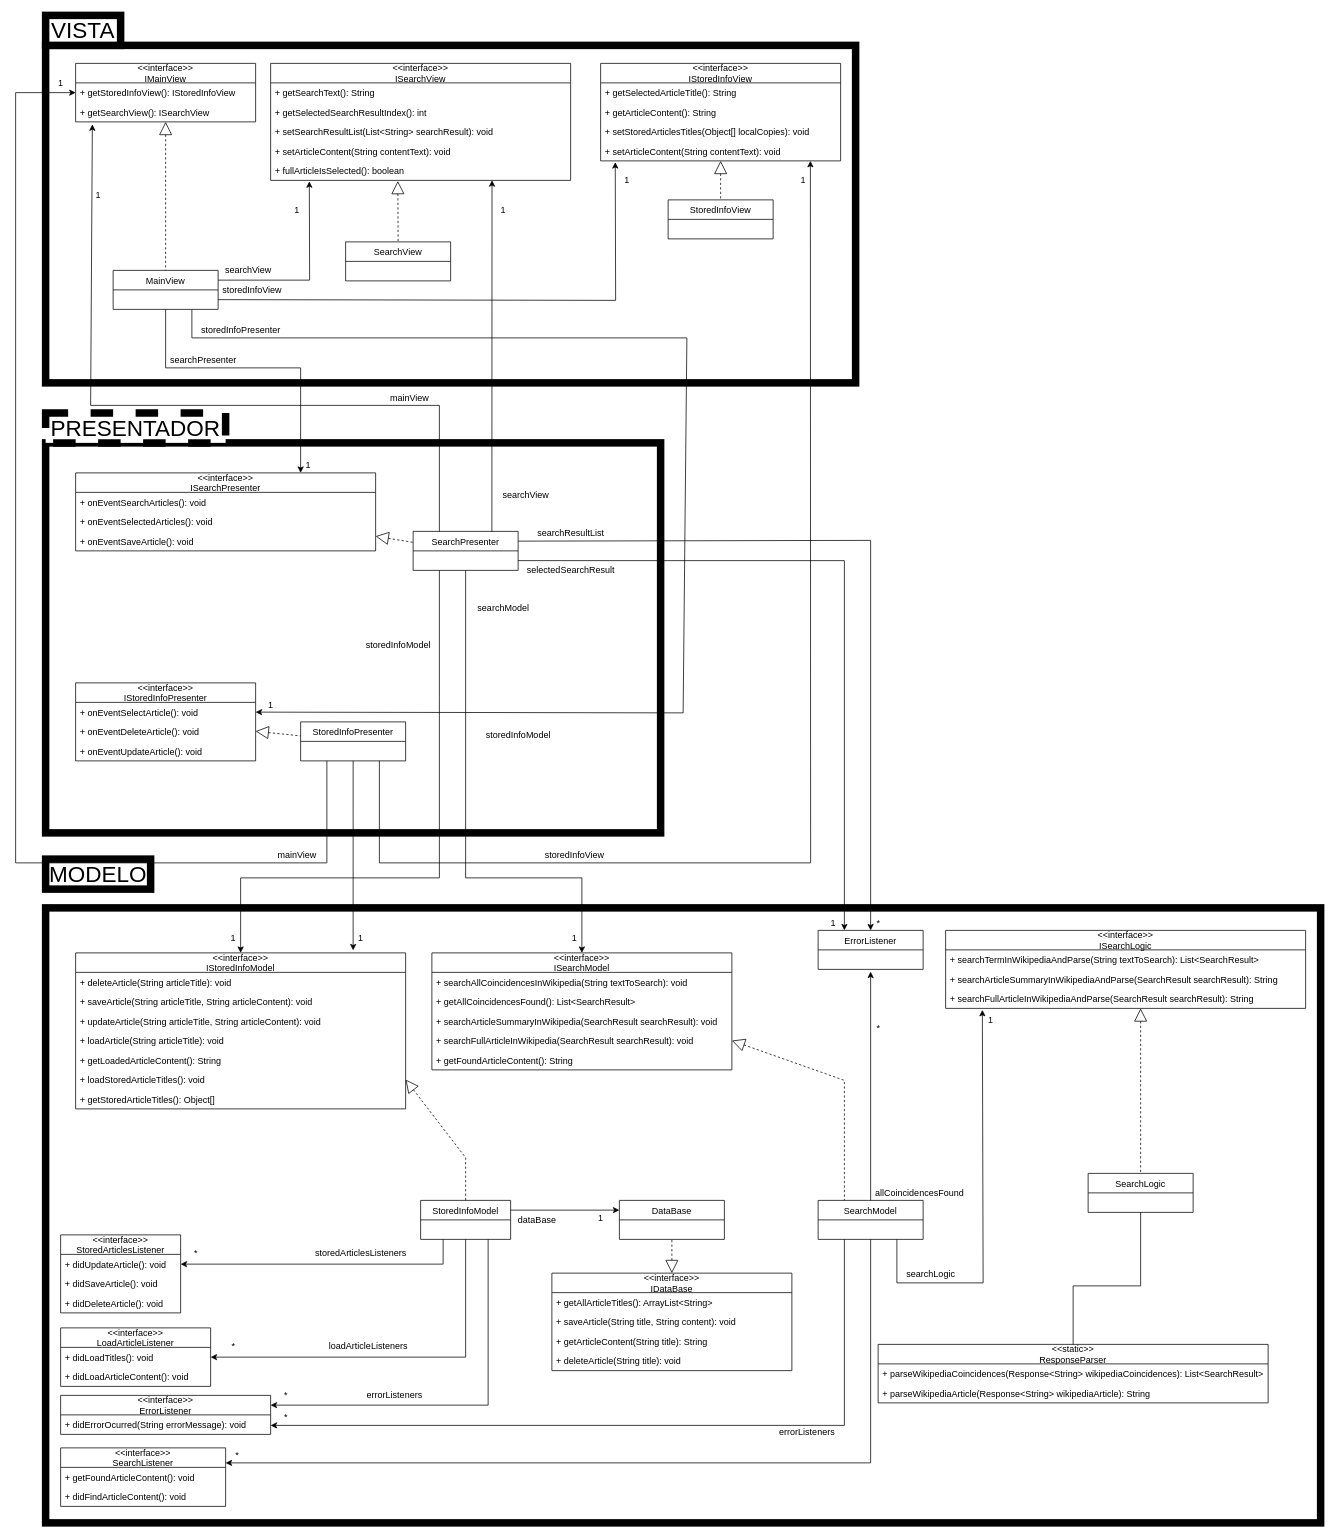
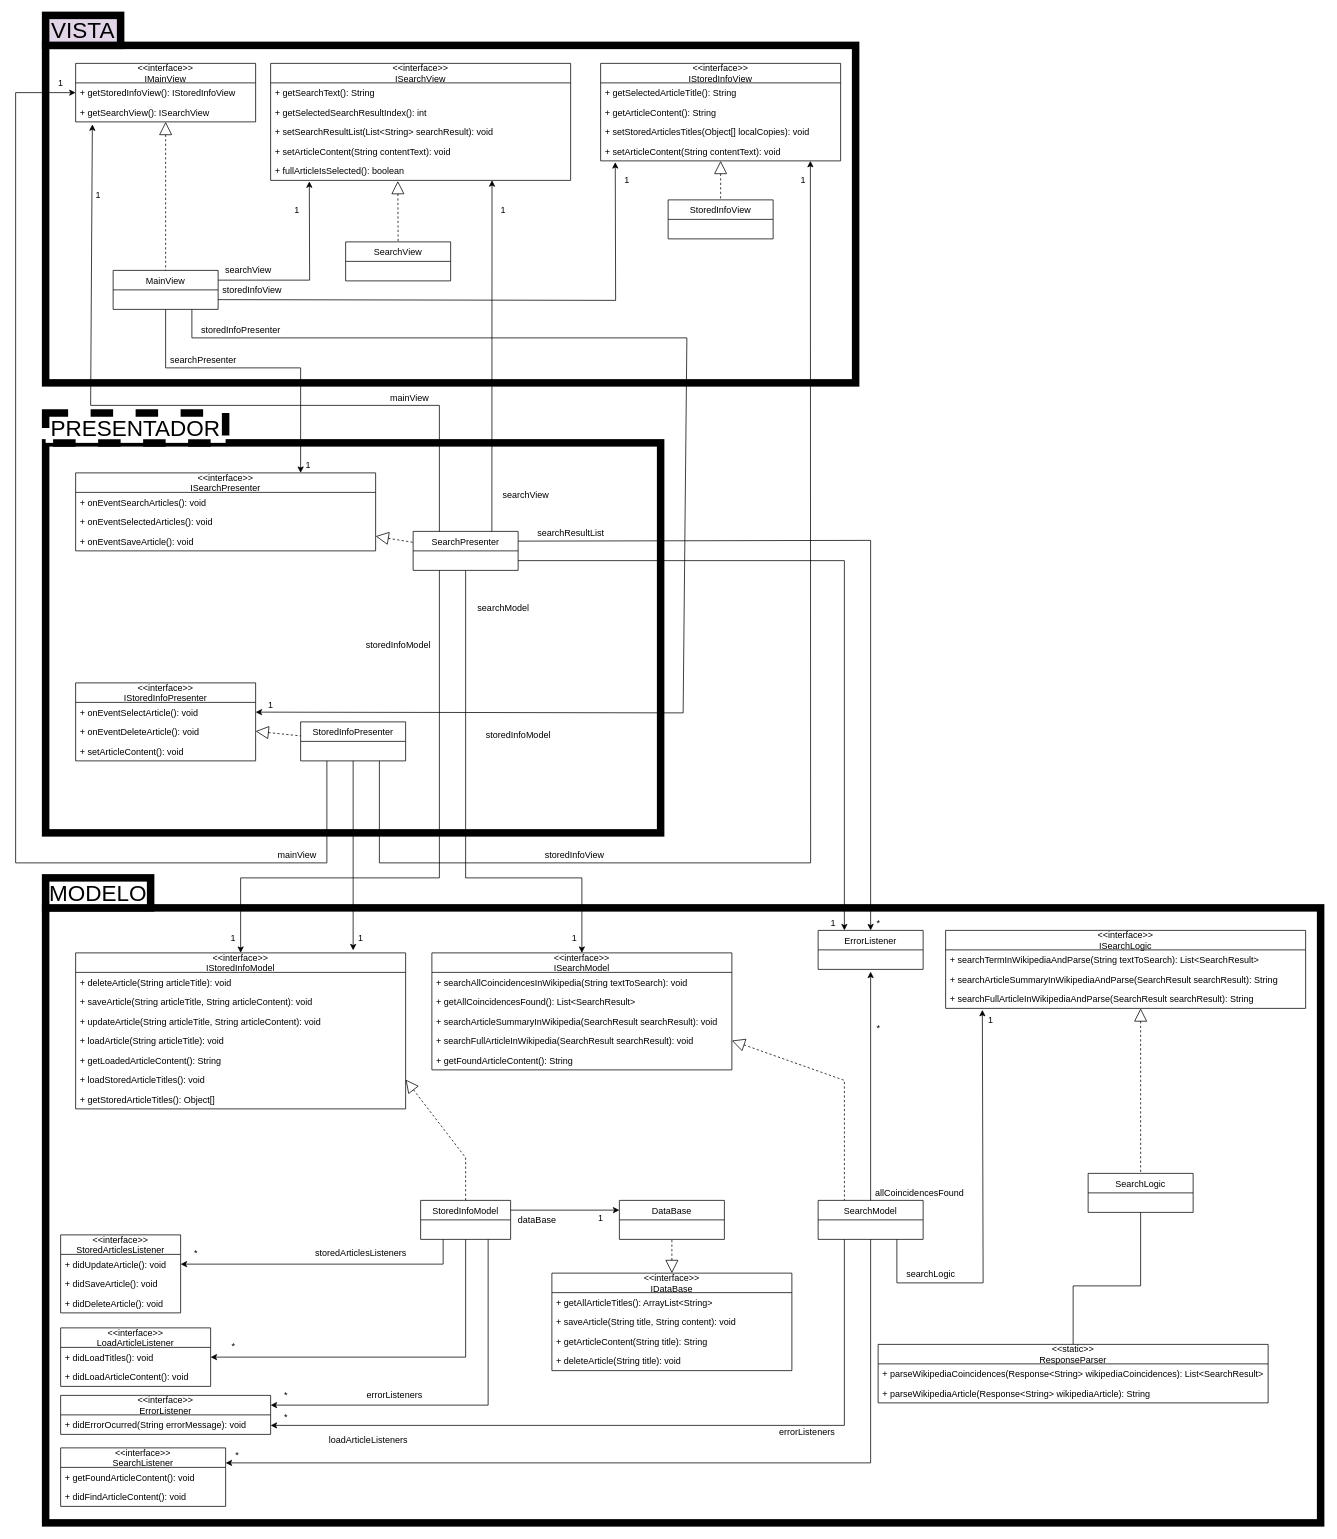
- <mxCell id="3" value="&lt;span style=&quot;font-size: 30px;&quot;&gt;VISTA&lt;/span&gt;" style="rounded=0;whiteSpace=wrap;html=1;strokeWidth=10;" parent="1" vertex="1"><mxGeometry x="60" y="20" width="100" height="40" as="geometry" /></mxCell>
+ <mxCell id="3" value="&lt;span style=&quot;font-size: 30px;&quot;&gt;VISTA&lt;/span&gt;" style="rounded=0;whiteSpace=wrap;html=1;strokeWidth=10;fillColor=#e1d5e7;" parent="1" vertex="1"><mxGeometry x="60" y="20" width="100" height="40" as="geometry" /></mxCell>
- <mxCell id="133" value="selectedSearchResult" style="text;html=1;align=center;verticalAlign=middle;resizable=0;points=[];autosize=1;strokeColor=none;fillColor=none;fontSize=12;" parent="1" vertex="1"><mxGeometry x="695" y="750" width="130" height="20" as="geometry" /></mxCell>
- <mxCell id="39" value="+ onEventUpdateArticle(): void" style="text;strokeColor=none;fillColor=none;align=left;verticalAlign=top;spacingLeft=4;spacingRight=4;overflow=hidden;rotatable=0;points=[[0,0.5],[1,0.5]];portConstraint=eastwest;fontSize=12;" parent="36" vertex="1"><mxGeometry y="78" width="240" height="26" as="geometry" /></mxCell>
+ <mxCell id="39" value="+ setArticleContent(): void" style="text;strokeColor=none;fillColor=none;align=left;verticalAlign=top;spacingLeft=4;spacingRight=4;overflow=hidden;rotatable=0;points=[[0,0.5],[1,0.5]];portConstraint=eastwest;fontSize=12;" parent="36" vertex="1"><mxGeometry y="78" width="240" height="26" as="geometry" /></mxCell>
- <mxCell id="51" value="&lt;span style=&quot;font-size: 30px;&quot;&gt;MODELO&lt;/span&gt;" style="rounded=0;whiteSpace=wrap;html=1;strokeWidth=10;" parent="1" vertex="1"><mxGeometry x="60" y="1145" width="140" height="40" as="geometry" /></mxCell>
+ <mxCell id="51" value="&lt;span style=&quot;font-size: 30px;&quot;&gt;MODELO&lt;/span&gt;" style="rounded=0;whiteSpace=wrap;html=1;strokeWidth=10;" parent="1" vertex="1"><mxGeometry x="60" y="1170" width="140" height="40" as="geometry" /></mxCell>
- <mxCell id="94" value="loadArticleListeners" style="text;html=1;align=center;verticalAlign=middle;resizable=0;points=[];autosize=1;strokeColor=none;fillColor=none;fontSize=12;" parent="1" vertex="1"><mxGeometry x="430" y="1785" width="120" height="20" as="geometry" /></mxCell>
+ <mxCell id="94" value="loadArticleListeners" style="text;html=1;align=center;verticalAlign=middle;resizable=0;points=[];autosize=1;strokeColor=none;fillColor=none;fontSize=12;" parent="1" vertex="1"><mxGeometry x="430" y="1910" width="120" height="20" as="geometry" /></mxCell>
